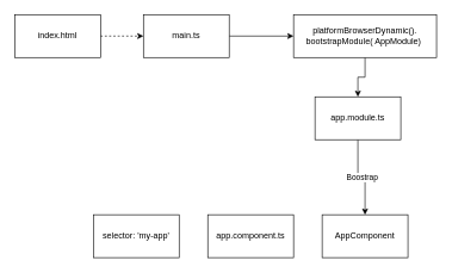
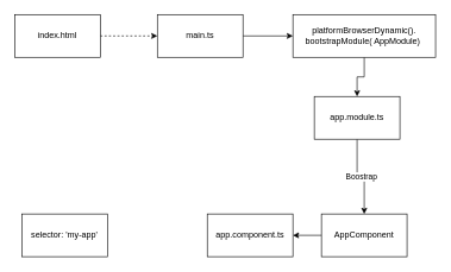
- <mxCell id="5" value="main.ts" style="whiteSpace=wrap;html=1;rounded=0;" vertex="1" parent="1"><mxGeometry x="200" y="20" width="120" height="60" as="geometry" /></mxCell>
+ <mxCell id="5" value="main.ts" style="whiteSpace=wrap;html=1;rounded=0;" vertex="1" parent="1"><mxGeometry x="220" y="20" width="120" height="60" as="geometry" /></mxCell>
- <mxCell id="13" value="selector: 'my-app'" style="whiteSpace=wrap;html=1;rounded=0;" vertex="1" parent="1"><mxGeometry x="130" y="300" width="120" height="60" as="geometry" /></mxCell>
+ <mxCell id="13" value="selector: 'my-app'" style="whiteSpace=wrap;html=1;rounded=0;" vertex="1" parent="1"><mxGeometry x="30" y="300" width="120" height="60" as="geometry" /></mxCell>
+ <mxCell id="11" value="" style="edgeStyle=orthogonalEdgeStyle;rounded=0;orthogonalLoop=1;jettySize=auto;html=1;" edge="1" parent="1" source="12" target="10"><mxGeometry relative="1" as="geometry" /></mxCell>
